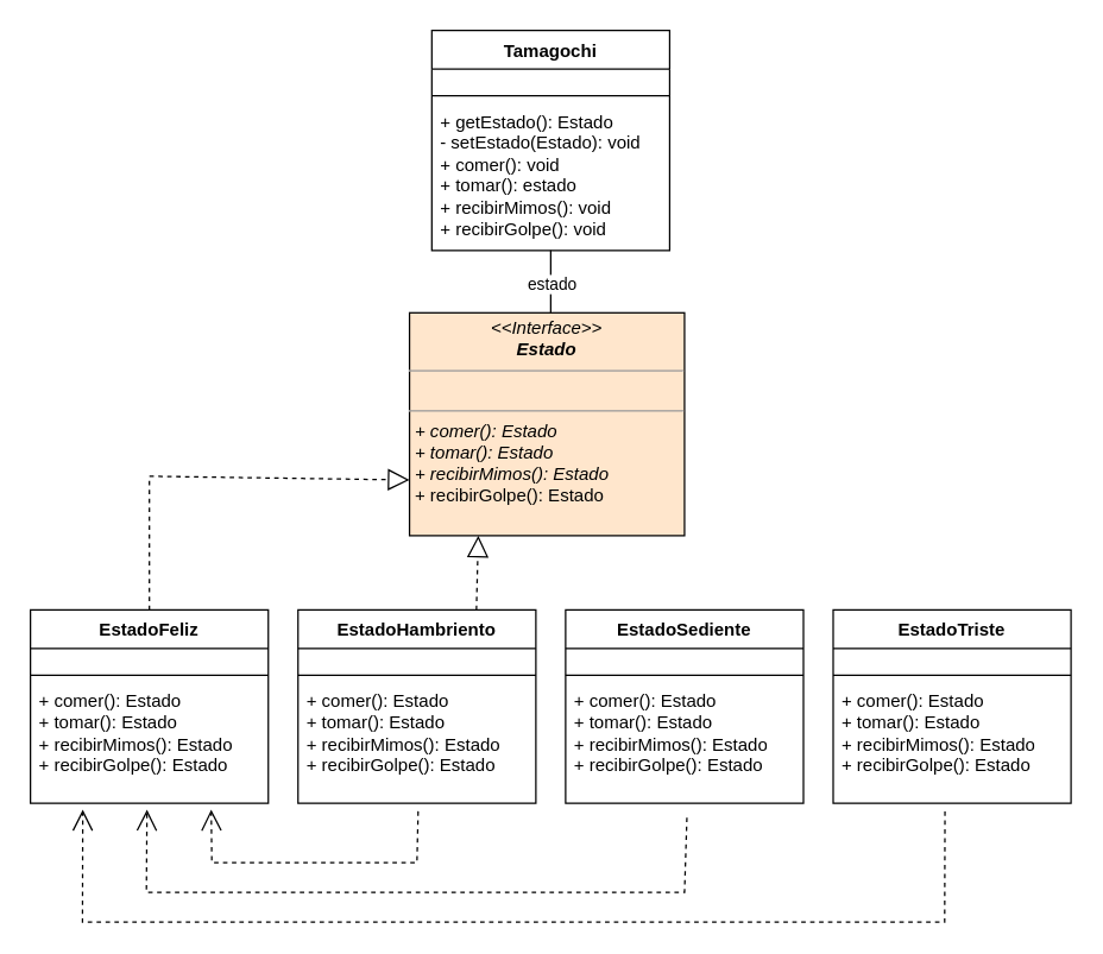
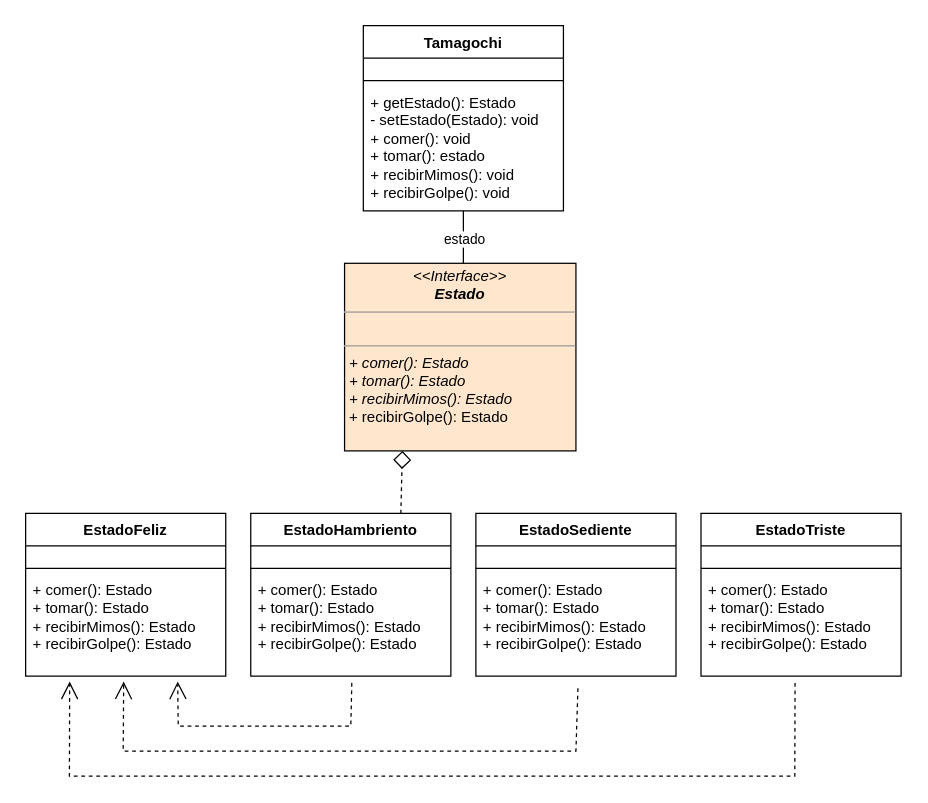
- <mxCell id="24" value="" style="endArrow=block;dashed=1;endFill=0;endSize=12;html=1;rounded=0;entryX=0;entryY=0.75;entryDx=0;entryDy=0;exitX=0.5;exitY=0;exitDx=0;exitDy=0;" parent="1" source="8" target="26" edge="1"><mxGeometry width="160" relative="1" as="geometry"><mxPoint x="80" y="390" as="sourcePoint" /><mxPoint x="310" y="340" as="targetPoint" /><Array as="points"><mxPoint x="100" y="320" /></Array></mxGeometry></mxCell>
- <mxCell id="25" value="" style="endArrow=block;dashed=1;endFill=0;endSize=12;html=1;rounded=0;exitX=0.75;exitY=0;exitDx=0;exitDy=0;entryX=0.25;entryY=1;entryDx=0;entryDy=0;" parent="1" source="16" target="26" edge="1"><mxGeometry width="160" relative="1" as="geometry"><mxPoint x="260" y="420" as="sourcePoint" /><mxPoint x="317" y="404" as="targetPoint" /></mxGeometry></mxCell>
+ <mxCell id="25" value="" style="endArrow=diamond;dashed=1;endFill=0;endSize=12;html=1;rounded=0;exitX=0.75;exitY=0;exitDx=0;exitDy=0;entryX=0.25;entryY=1;entryDx=0;entryDy=0;" parent="1" source="16" target="26" edge="1"><mxGeometry width="160" relative="1" as="geometry"><mxPoint x="260" y="420" as="sourcePoint" /><mxPoint x="317" y="404" as="targetPoint" /></mxGeometry></mxCell>
